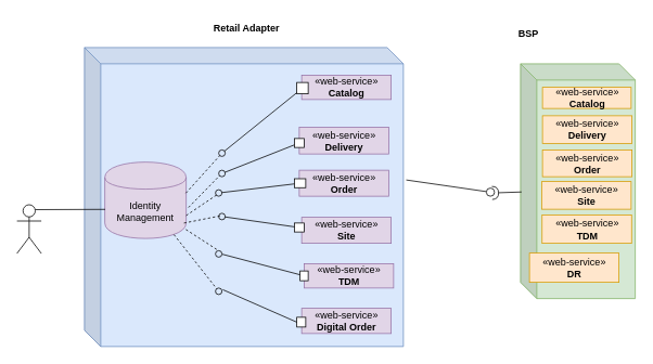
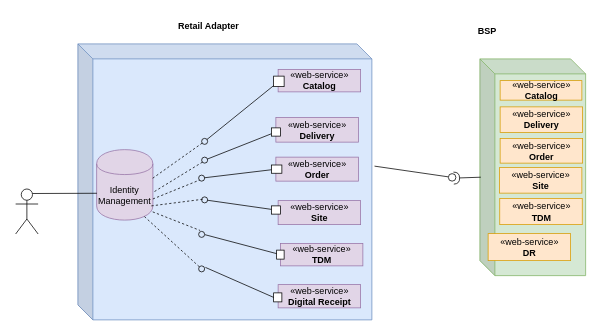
- <mxCell id="9" value="Retail Adapter" style="text;align=center;fontStyle=1;verticalAlign=middle;spacingLeft=3;spacingRight=3;strokeColor=none;rotatable=0;points=[[0,0.5],[1,0.5]];portConstraint=eastwest;" parent="1" vertex="1"><mxGeometry x="195" y="20" width="215" height="26" as="geometry" /></mxCell>
+ <mxCell id="9" value="Retail Adapter" style="text;align=center;fontStyle=1;verticalAlign=middle;spacingLeft=3;spacingRight=3;strokeColor=none;rotatable=0;points=[[0,0.5],[1,0.5]];portConstraint=eastwest;" parent="1" vertex="1"><mxGeometry x="170" y="20" width="215" height="26" as="geometry" /></mxCell>
- <mxCell id="16" value="Identity Management" style="shape=cylinder;whiteSpace=wrap;html=1;boundedLbl=1;backgroundOutline=1;fillColor=#e1d5e7;strokeColor=#9673a6;" parent="1" vertex="1"><mxGeometry x="128" y="199" width="100" height="94" as="geometry" /></mxCell>
+ <mxCell id="16" value="Identity Management" style="shape=cylinder;whiteSpace=wrap;html=1;boundedLbl=1;backgroundOutline=1;fillColor=#e1d5e7;strokeColor=#9673a6;" parent="1" vertex="1"><mxGeometry x="128" y="199" width="75" height="94" as="geometry" /></mxCell>
- <mxCell id="8" value="«web-service»&lt;br&gt;&lt;b&gt;Digital Order&lt;/b&gt;" style="html=1;fillColor=#e1d5e7;strokeColor=#9673a6;" parent="1" vertex="1"><mxGeometry x="370" y="379" width="110" height="31" as="geometry" /></mxCell>
+ <mxCell id="8" value="«web-service»&lt;br&gt;&lt;b&gt;Digital Receipt&lt;/b&gt;" style="html=1;fillColor=#e1d5e7;strokeColor=#9673a6;" parent="1" vertex="1"><mxGeometry x="370" y="379" width="110" height="31" as="geometry" /></mxCell>
